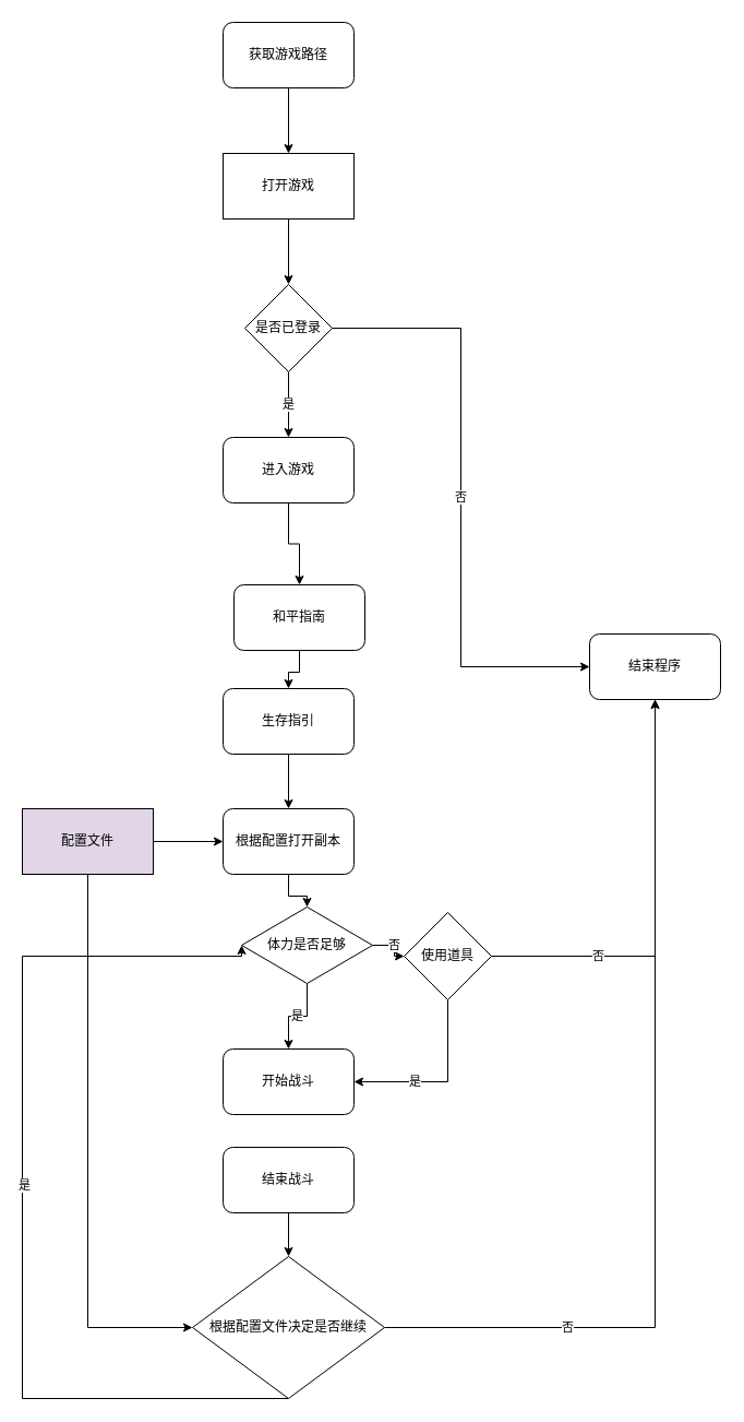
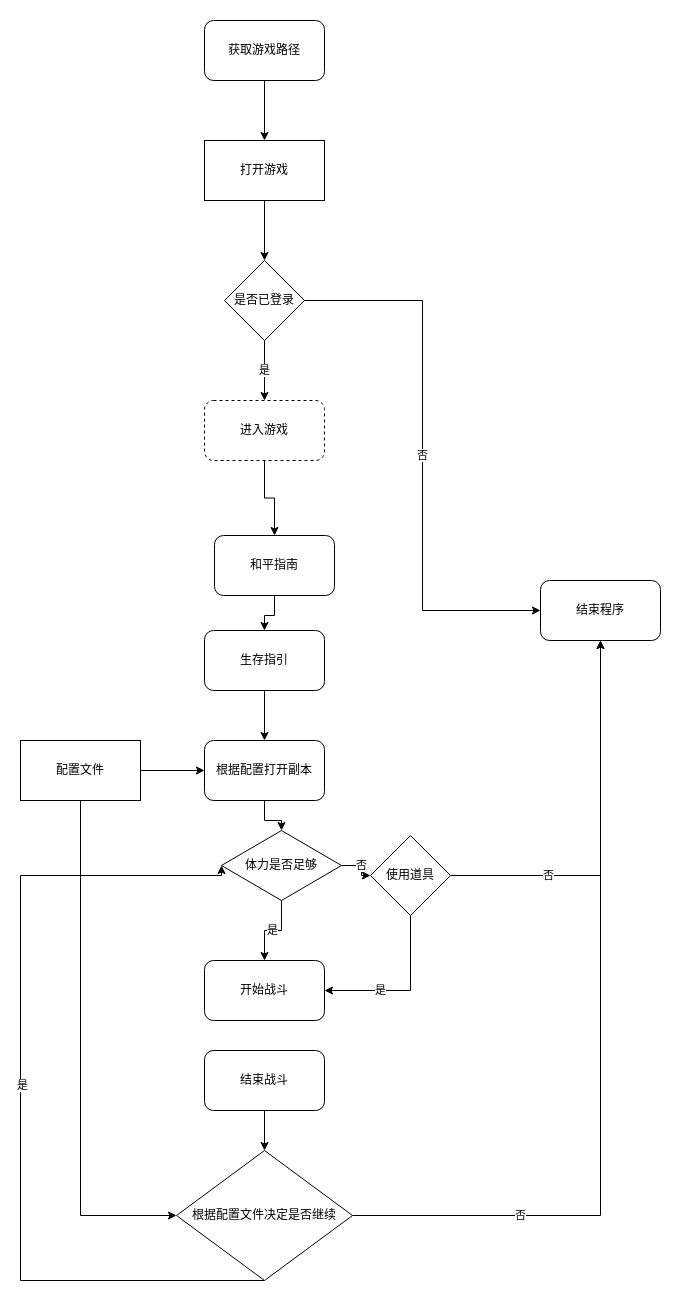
- <mxCell id="7" value="进入游戏" style="rounded=1;whiteSpace=wrap;html=1;" vertex="1" parent="1"><mxGeometry x="204" y="400" width="120" height="60" as="geometry" /></mxCell>
+ <mxCell id="7" value="进入游戏" style="rounded=1;whiteSpace=wrap;html=1;dashed=1;" vertex="1" parent="1"><mxGeometry x="204" y="400" width="120" height="60" as="geometry" /></mxCell>
- <mxCell id="18" value="配置文件" style="rounded=0;whiteSpace=wrap;html=1;fillColor=#e1d5e7;" vertex="1" parent="1"><mxGeometry x="20" y="740" width="120" height="60" as="geometry" /></mxCell>
+ <mxCell id="18" value="配置文件" style="rounded=0;whiteSpace=wrap;html=1;" vertex="1" parent="1"><mxGeometry x="20" y="740" width="120" height="60" as="geometry" /></mxCell>
